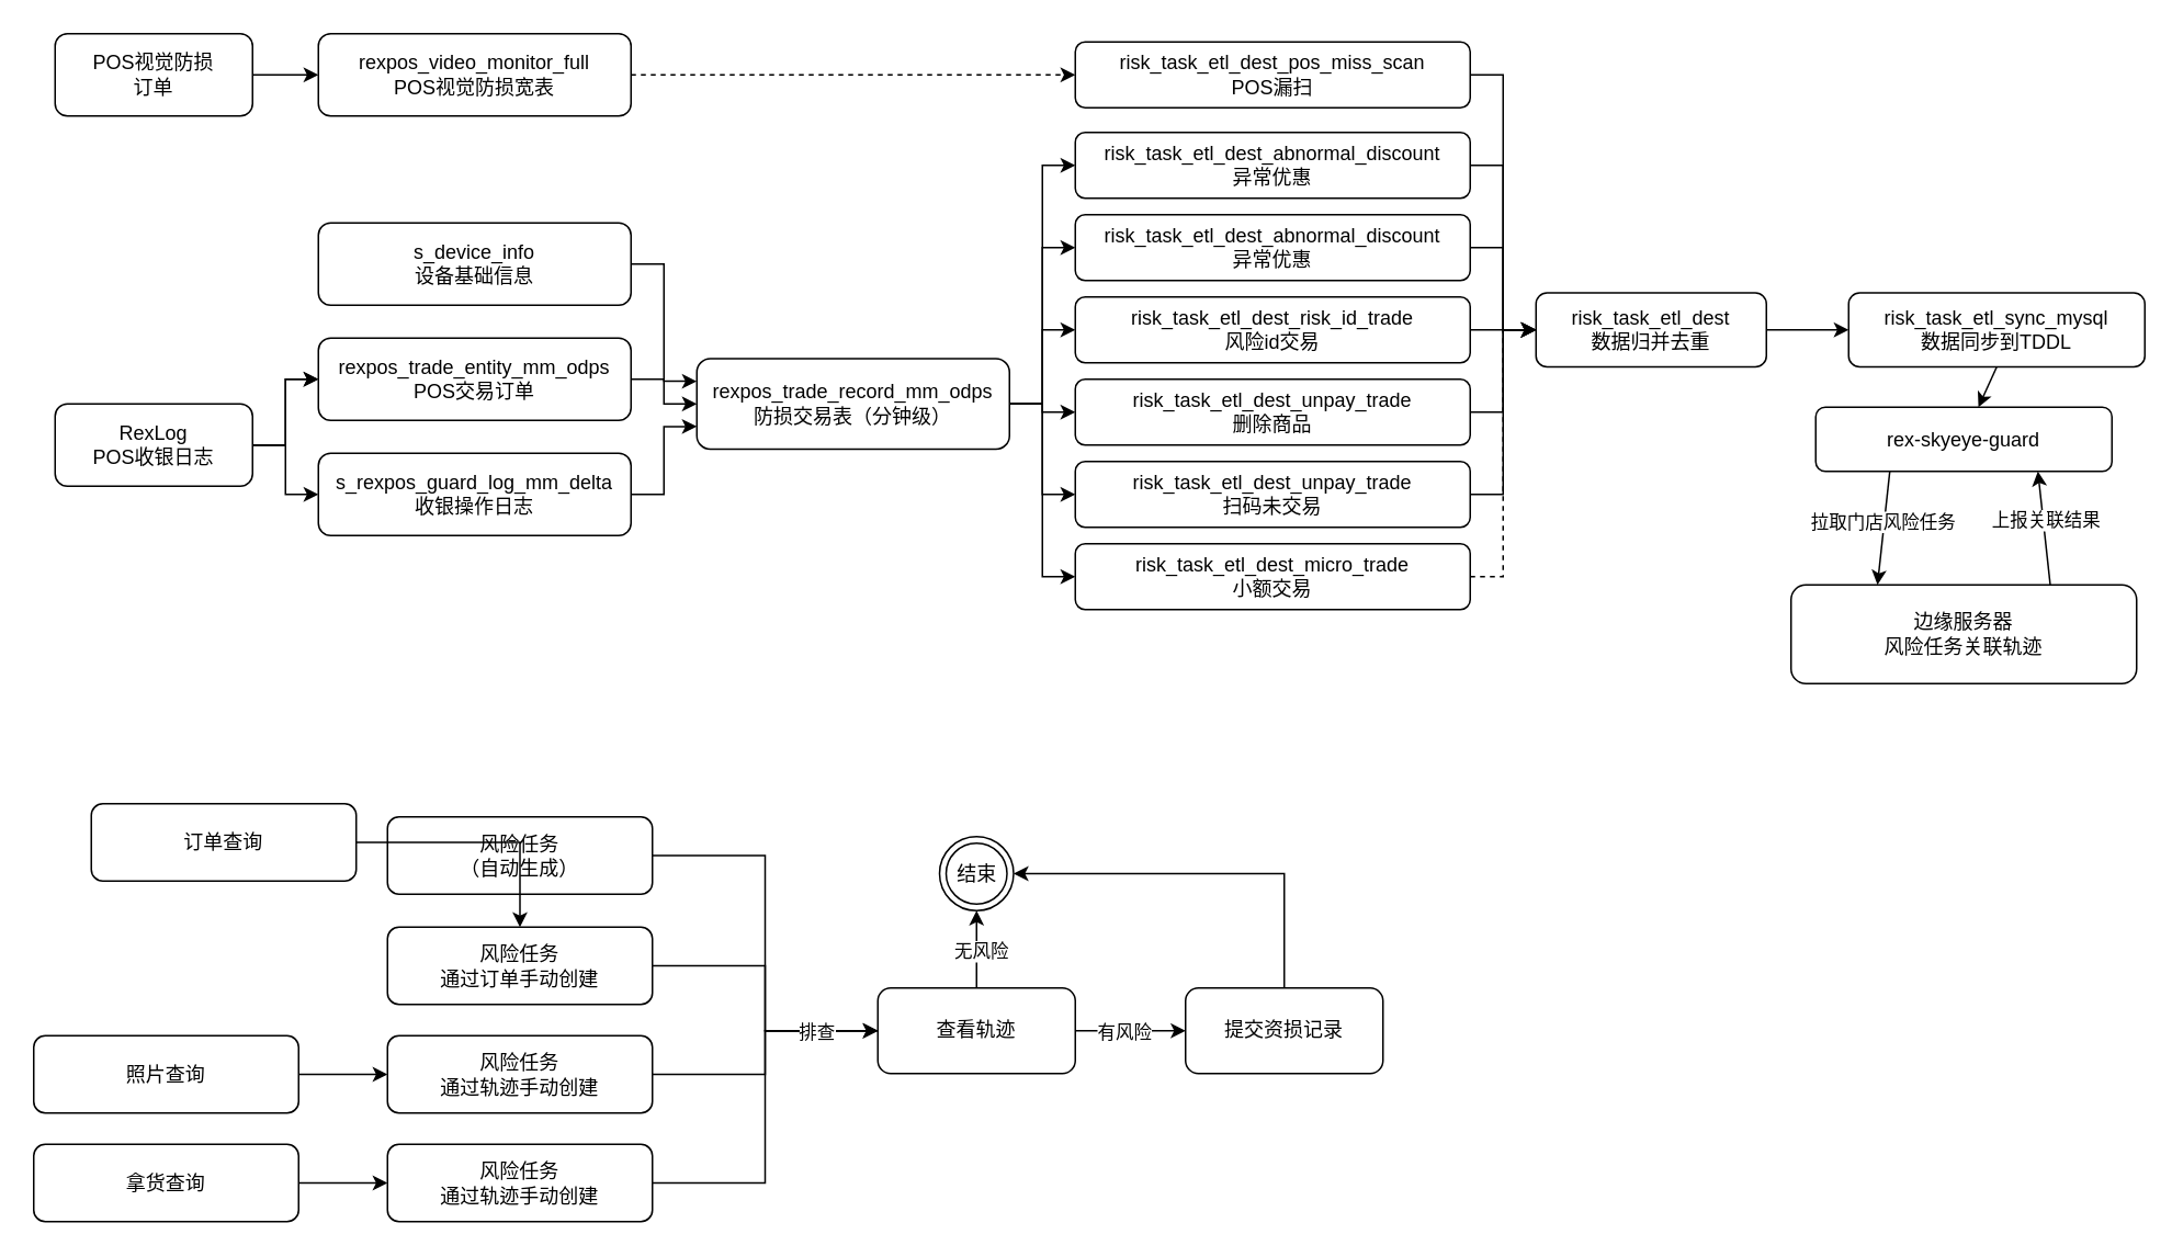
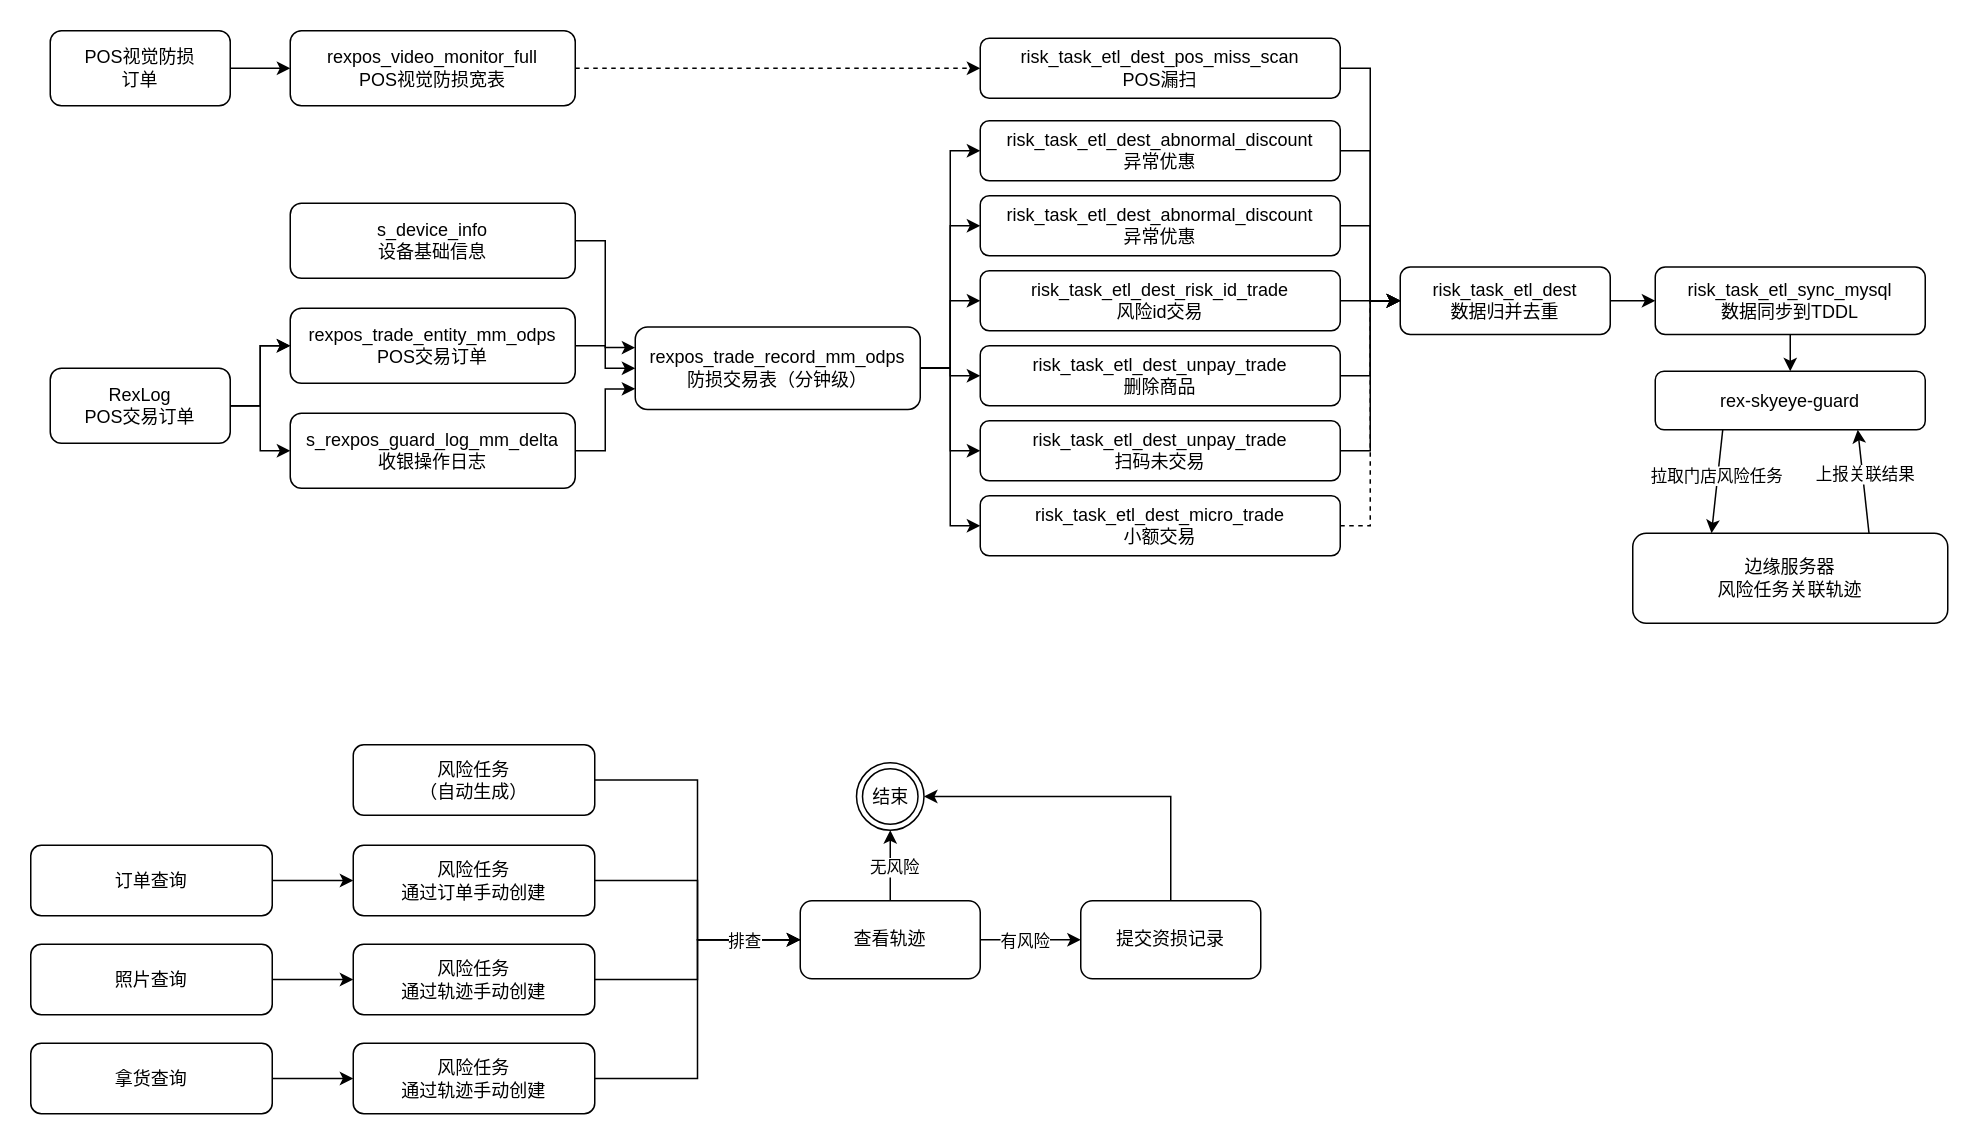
- <mxCell id="39" value="&lt;div&gt;risk_task_etl_sync_mysql&lt;/div&gt;&lt;div&gt;数据同步到TDDL&lt;/div&gt;" style="whiteSpace=wrap;html=1;fontColor=#000000;rounded=1;" vertex="1" parent="1"><mxGeometry x="1123" y="177.5" width="180" height="45" as="geometry" /></mxCell>
+ <mxCell id="39" value="&lt;div&gt;risk_task_etl_sync_mysql&lt;/div&gt;&lt;div&gt;数据同步到TDDL&lt;/div&gt;" style="whiteSpace=wrap;html=1;fontColor=#000000;rounded=1;" vertex="1" parent="1"><mxGeometry x="1103" y="177.5" width="180" height="45" as="geometry" /></mxCell>
- <mxCell id="5" value="RexLog&lt;br&gt;POS收银日志" style="rounded=1;whiteSpace=wrap;html=1;" vertex="1" parent="1"><mxGeometry x="33" y="245" width="120" height="50" as="geometry" /></mxCell>
+ <mxCell id="5" value="RexLog&lt;br&gt;POS交易订单" style="rounded=1;whiteSpace=wrap;html=1;" vertex="1" parent="1"><mxGeometry x="33" y="245" width="120" height="50" as="geometry" /></mxCell>
- <mxCell id="52" value="订单查询" style="rounded=1;whiteSpace=wrap;html=1;fontColor=#000000;" vertex="1" parent="1"><mxGeometry x="55" y="488" width="161" height="47" as="geometry" /></mxCell>
+ <mxCell id="52" value="订单查询" style="rounded=1;whiteSpace=wrap;html=1;fontColor=#000000;" vertex="1" parent="1"><mxGeometry x="20" y="563" width="161" height="47" as="geometry" /></mxCell>
